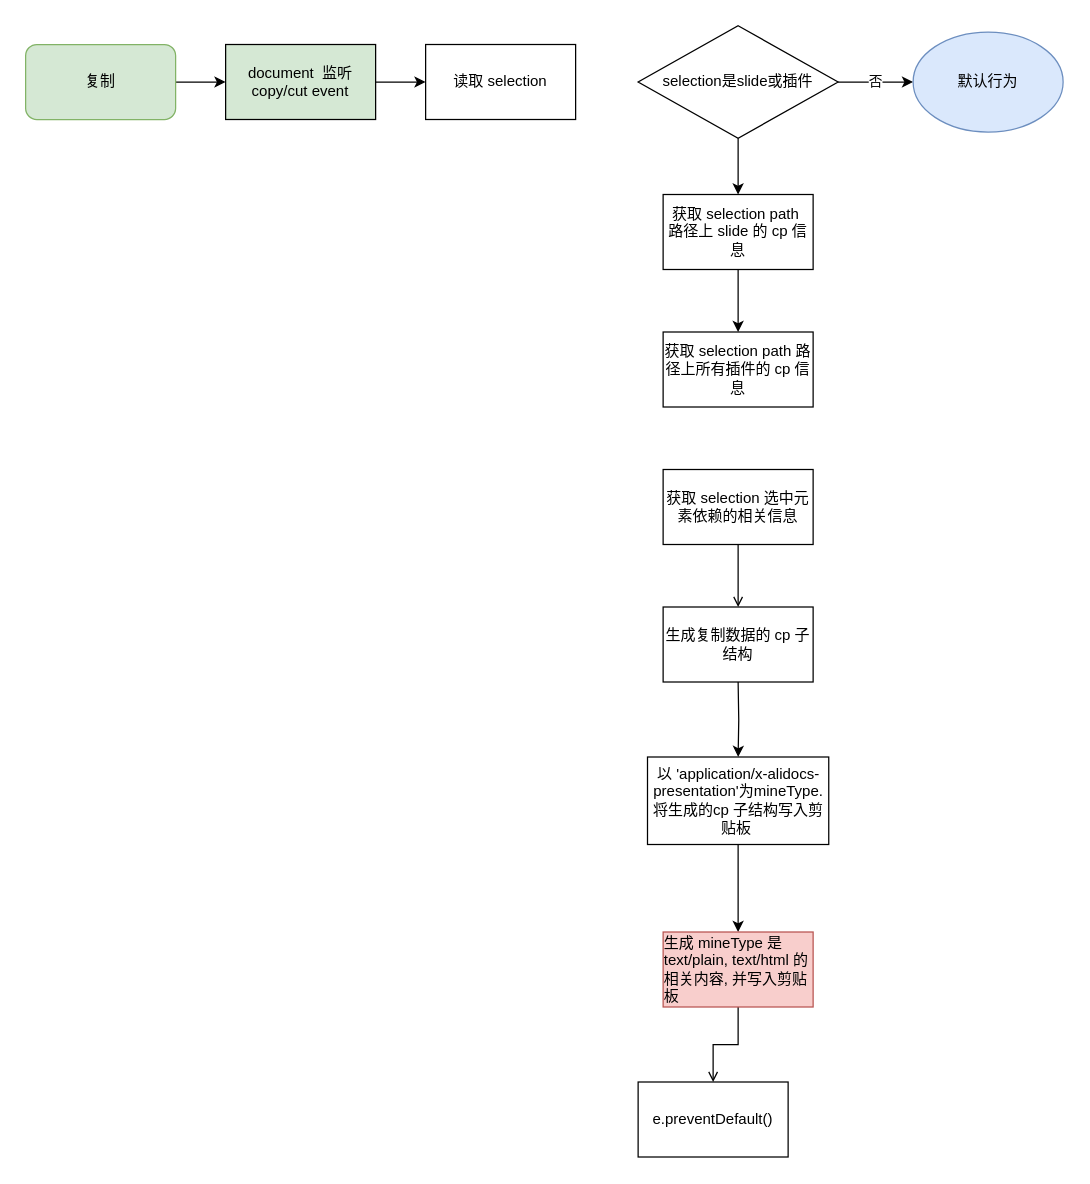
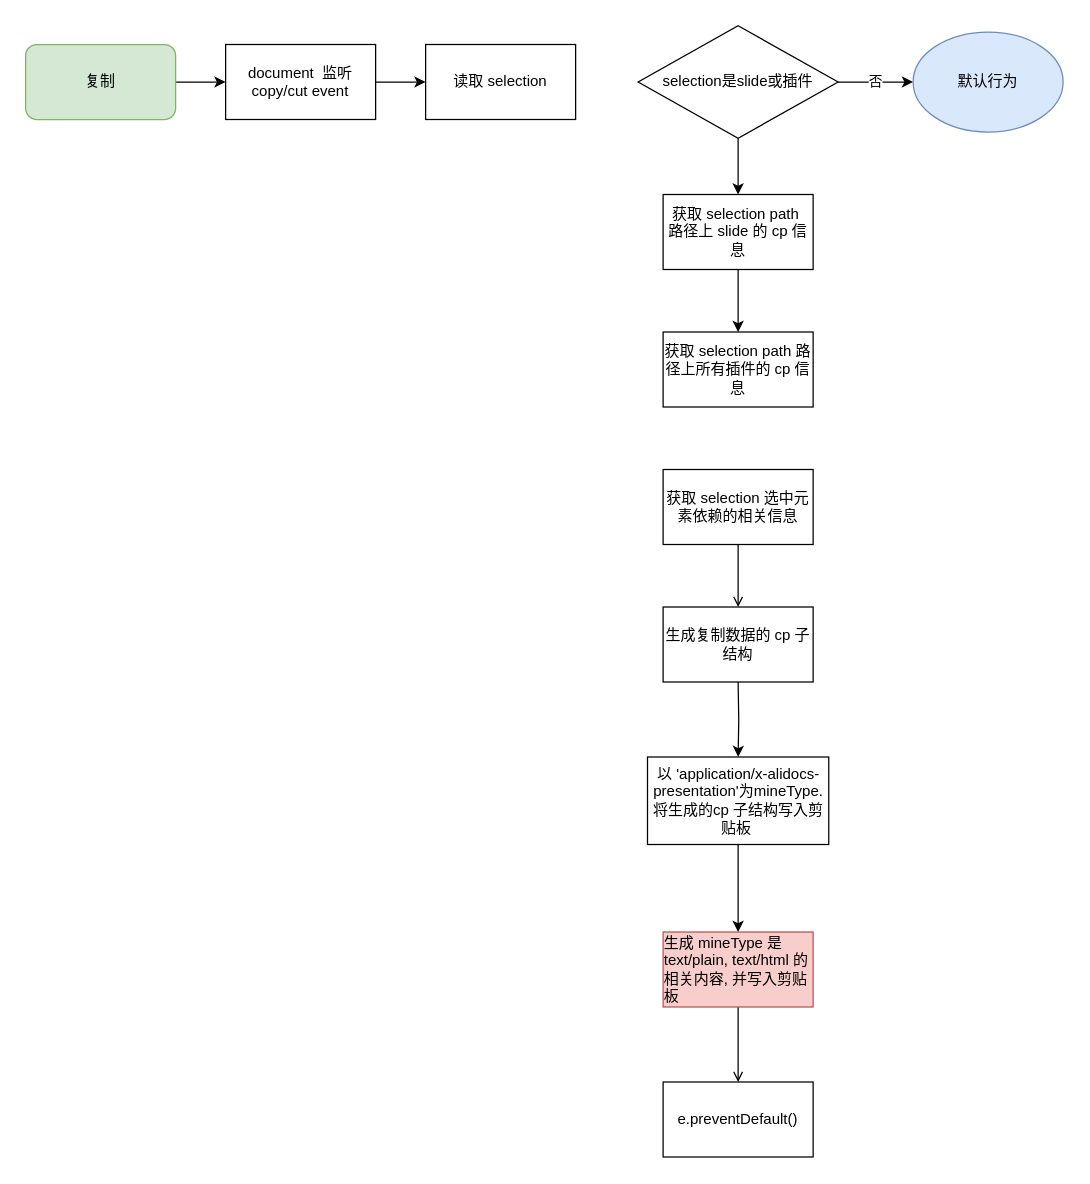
- <mxCell id="5" value="document&amp;nbsp; 监听&lt;br&gt;copy/cut event" style="rounded=0;whiteSpace=wrap;html=1;fillColor=#d5e8d4;" vertex="1" parent="1"><mxGeometry x="180" y="35" width="120" height="60" as="geometry" /></mxCell>
+ <mxCell id="5" value="document&amp;nbsp; 监听&lt;br&gt;copy/cut event" style="rounded=0;whiteSpace=wrap;html=1;" vertex="1" parent="1"><mxGeometry x="180" y="35" width="120" height="60" as="geometry" /></mxCell>
- <mxCell id="22" value="e.preventDefault()" style="rounded=0;whiteSpace=wrap;html=1;" vertex="1" parent="1"><mxGeometry x="510" y="865" width="120" height="60" as="geometry" /></mxCell>
+ <mxCell id="22" value="e.preventDefault()" style="rounded=0;whiteSpace=wrap;html=1;" vertex="1" parent="1"><mxGeometry x="530" y="865" width="120" height="60" as="geometry" /></mxCell>
